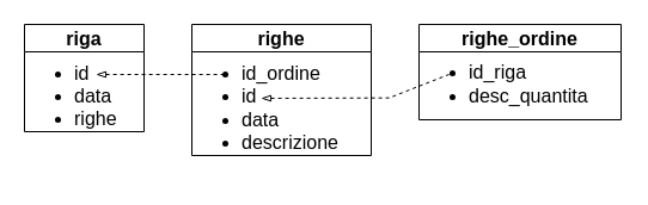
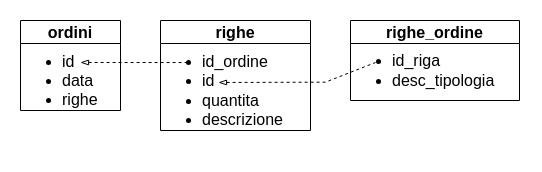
- <mxCell id="2" value="riga" style="swimlane;whiteSpace=wrap;html=1;fontSize=16;" vertex="1" parent="1"><mxGeometry x="20" y="20" width="100" height="90" as="geometry" /></mxCell>
+ <mxCell id="2" value="ordini" style="swimlane;whiteSpace=wrap;html=1;fontSize=16;" vertex="1" parent="1"><mxGeometry x="20" y="20" width="100" height="90" as="geometry" /></mxCell>
- <mxCell id="7" value="&lt;ul style=&quot;&quot;&gt;&lt;li style=&quot;font-size: 16px;&quot;&gt;id_riga&lt;/li&gt;&lt;li style=&quot;&quot;&gt;desc_quantita&lt;br&gt;&lt;/li&gt;&lt;/ul&gt;" style="text;html=1;align=left;verticalAlign=middle;resizable=0;points=[];autosize=1;strokeColor=none;fillColor=none;fontSize=16;" vertex="1" parent="6"><mxGeometry y="10" width="170" height="80" as="geometry" /></mxCell>
+ <mxCell id="7" value="&lt;ul style=&quot;&quot;&gt;&lt;li style=&quot;font-size: 16px;&quot;&gt;id_riga&lt;/li&gt;&lt;li style=&quot;&quot;&gt;desc_tipologia&lt;br&gt;&lt;/li&gt;&lt;/ul&gt;" style="text;html=1;align=left;verticalAlign=middle;resizable=0;points=[];autosize=1;strokeColor=none;fillColor=none;fontSize=16;" vertex="1" parent="6"><mxGeometry y="10" width="170" height="80" as="geometry" /></mxCell>
- <mxCell id="5" value="&lt;ul style=&quot;font-size: 16px;&quot;&gt;&lt;li style=&quot;font-size: 16px;&quot;&gt;id_ordine&lt;/li&gt;&lt;li style=&quot;font-size: 16px;&quot;&gt;id&lt;/li&gt;&lt;li style=&quot;font-size: 16px;&quot;&gt;data&lt;/li&gt;&lt;li style=&quot;font-size: 16px;&quot;&gt;descrizione&lt;/li&gt;&lt;/ul&gt;" style="text;html=1;align=left;verticalAlign=middle;resizable=0;points=[];autosize=1;strokeColor=none;fillColor=none;fontSize=16;" vertex="1" parent="4"><mxGeometry y="10" width="140" height="120" as="geometry" /></mxCell>
+ <mxCell id="5" value="&lt;ul style=&quot;font-size: 16px;&quot;&gt;&lt;li style=&quot;font-size: 16px;&quot;&gt;id_ordine&lt;/li&gt;&lt;li style=&quot;font-size: 16px;&quot;&gt;id&lt;/li&gt;&lt;li style=&quot;font-size: 16px;&quot;&gt;quantita&lt;/li&gt;&lt;li style=&quot;font-size: 16px;&quot;&gt;descrizione&lt;/li&gt;&lt;/ul&gt;" style="text;html=1;align=left;verticalAlign=middle;resizable=0;points=[];autosize=1;strokeColor=none;fillColor=none;fontSize=16;" vertex="1" parent="4"><mxGeometry y="10" width="140" height="120" as="geometry" /></mxCell>
